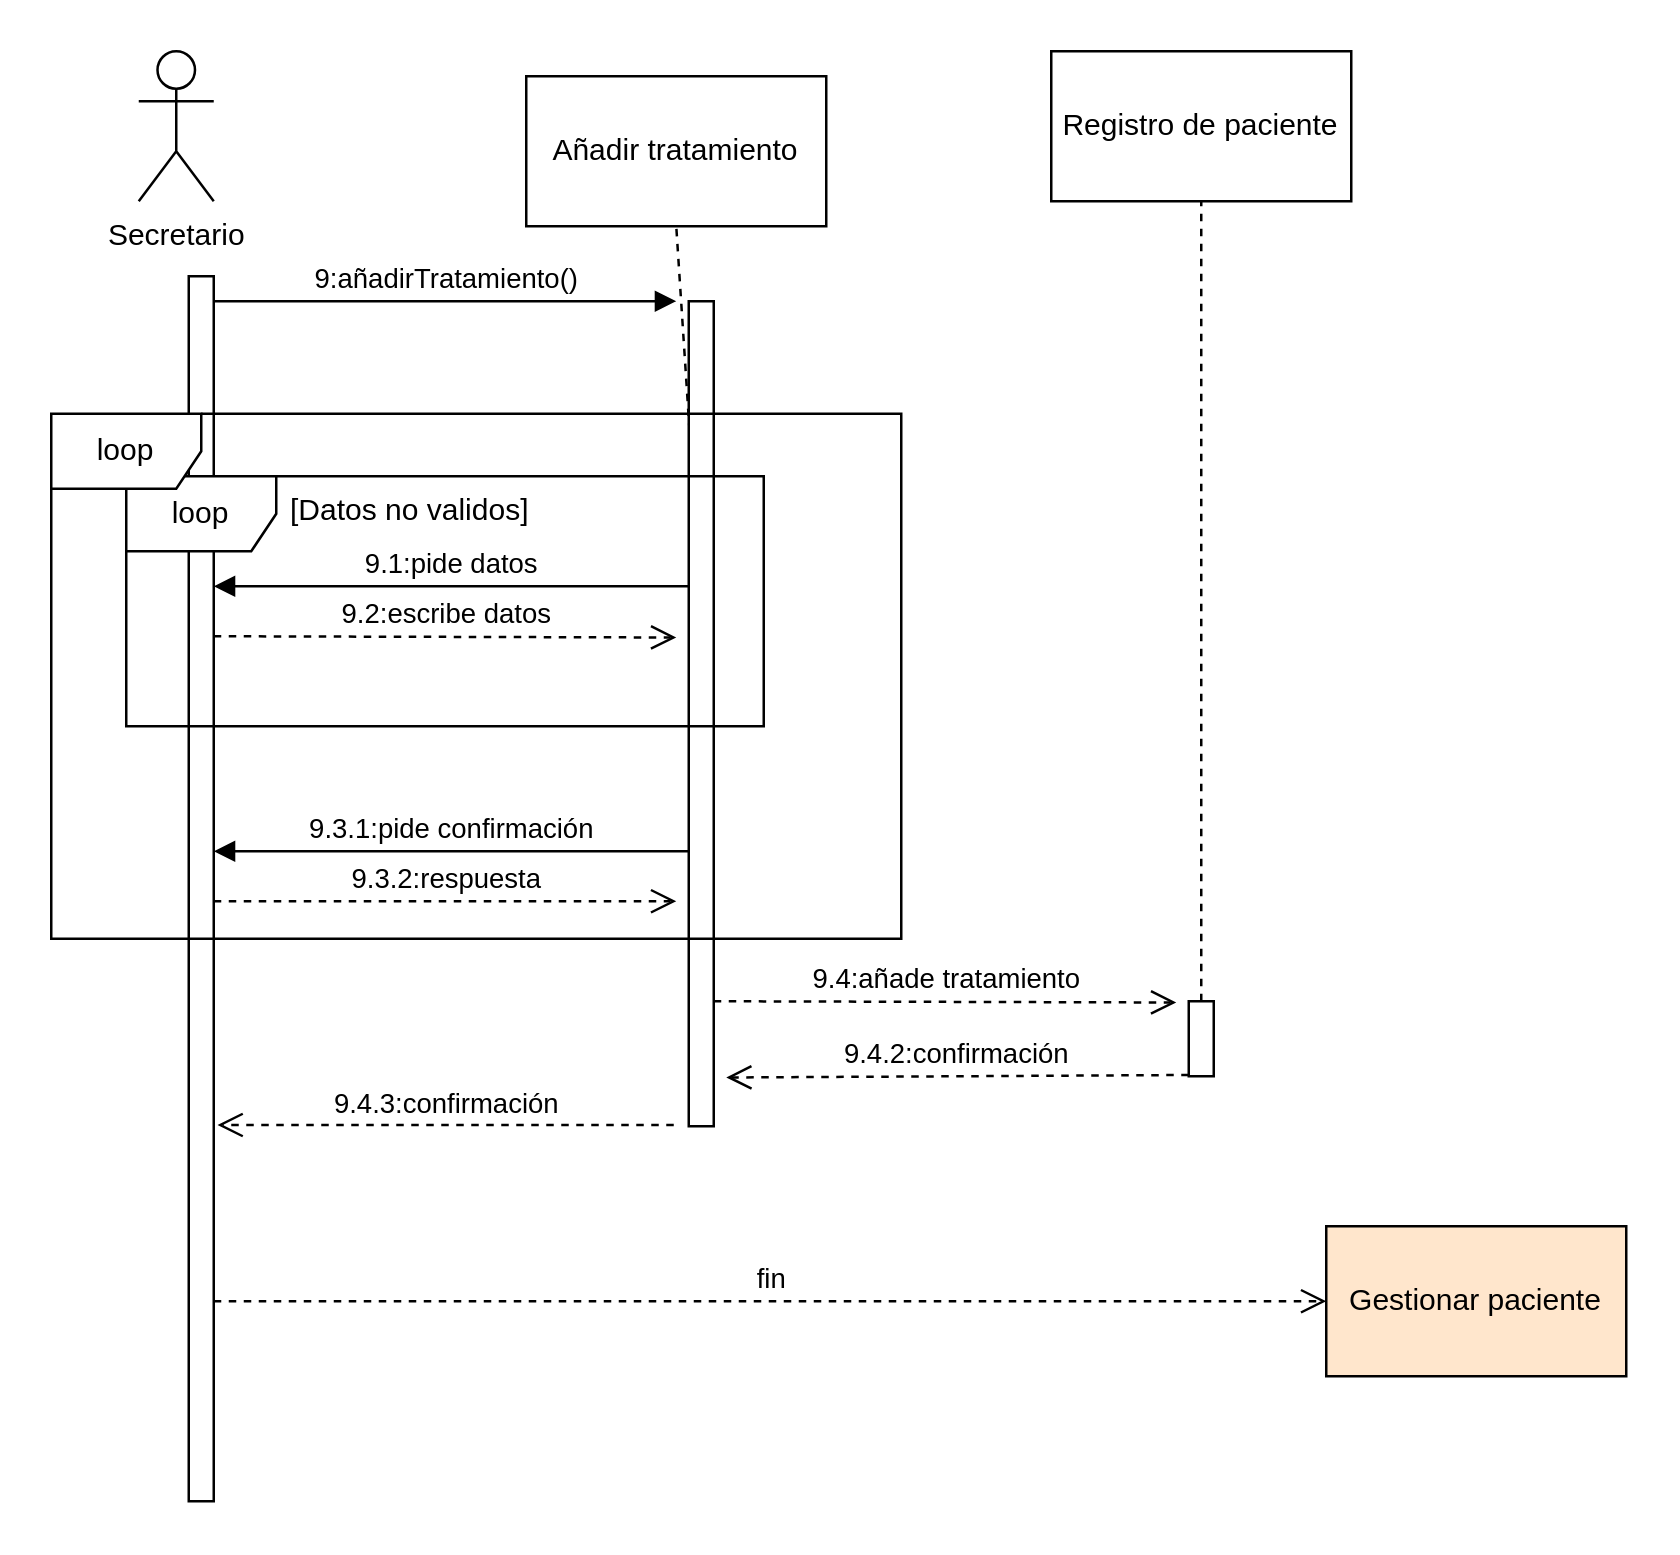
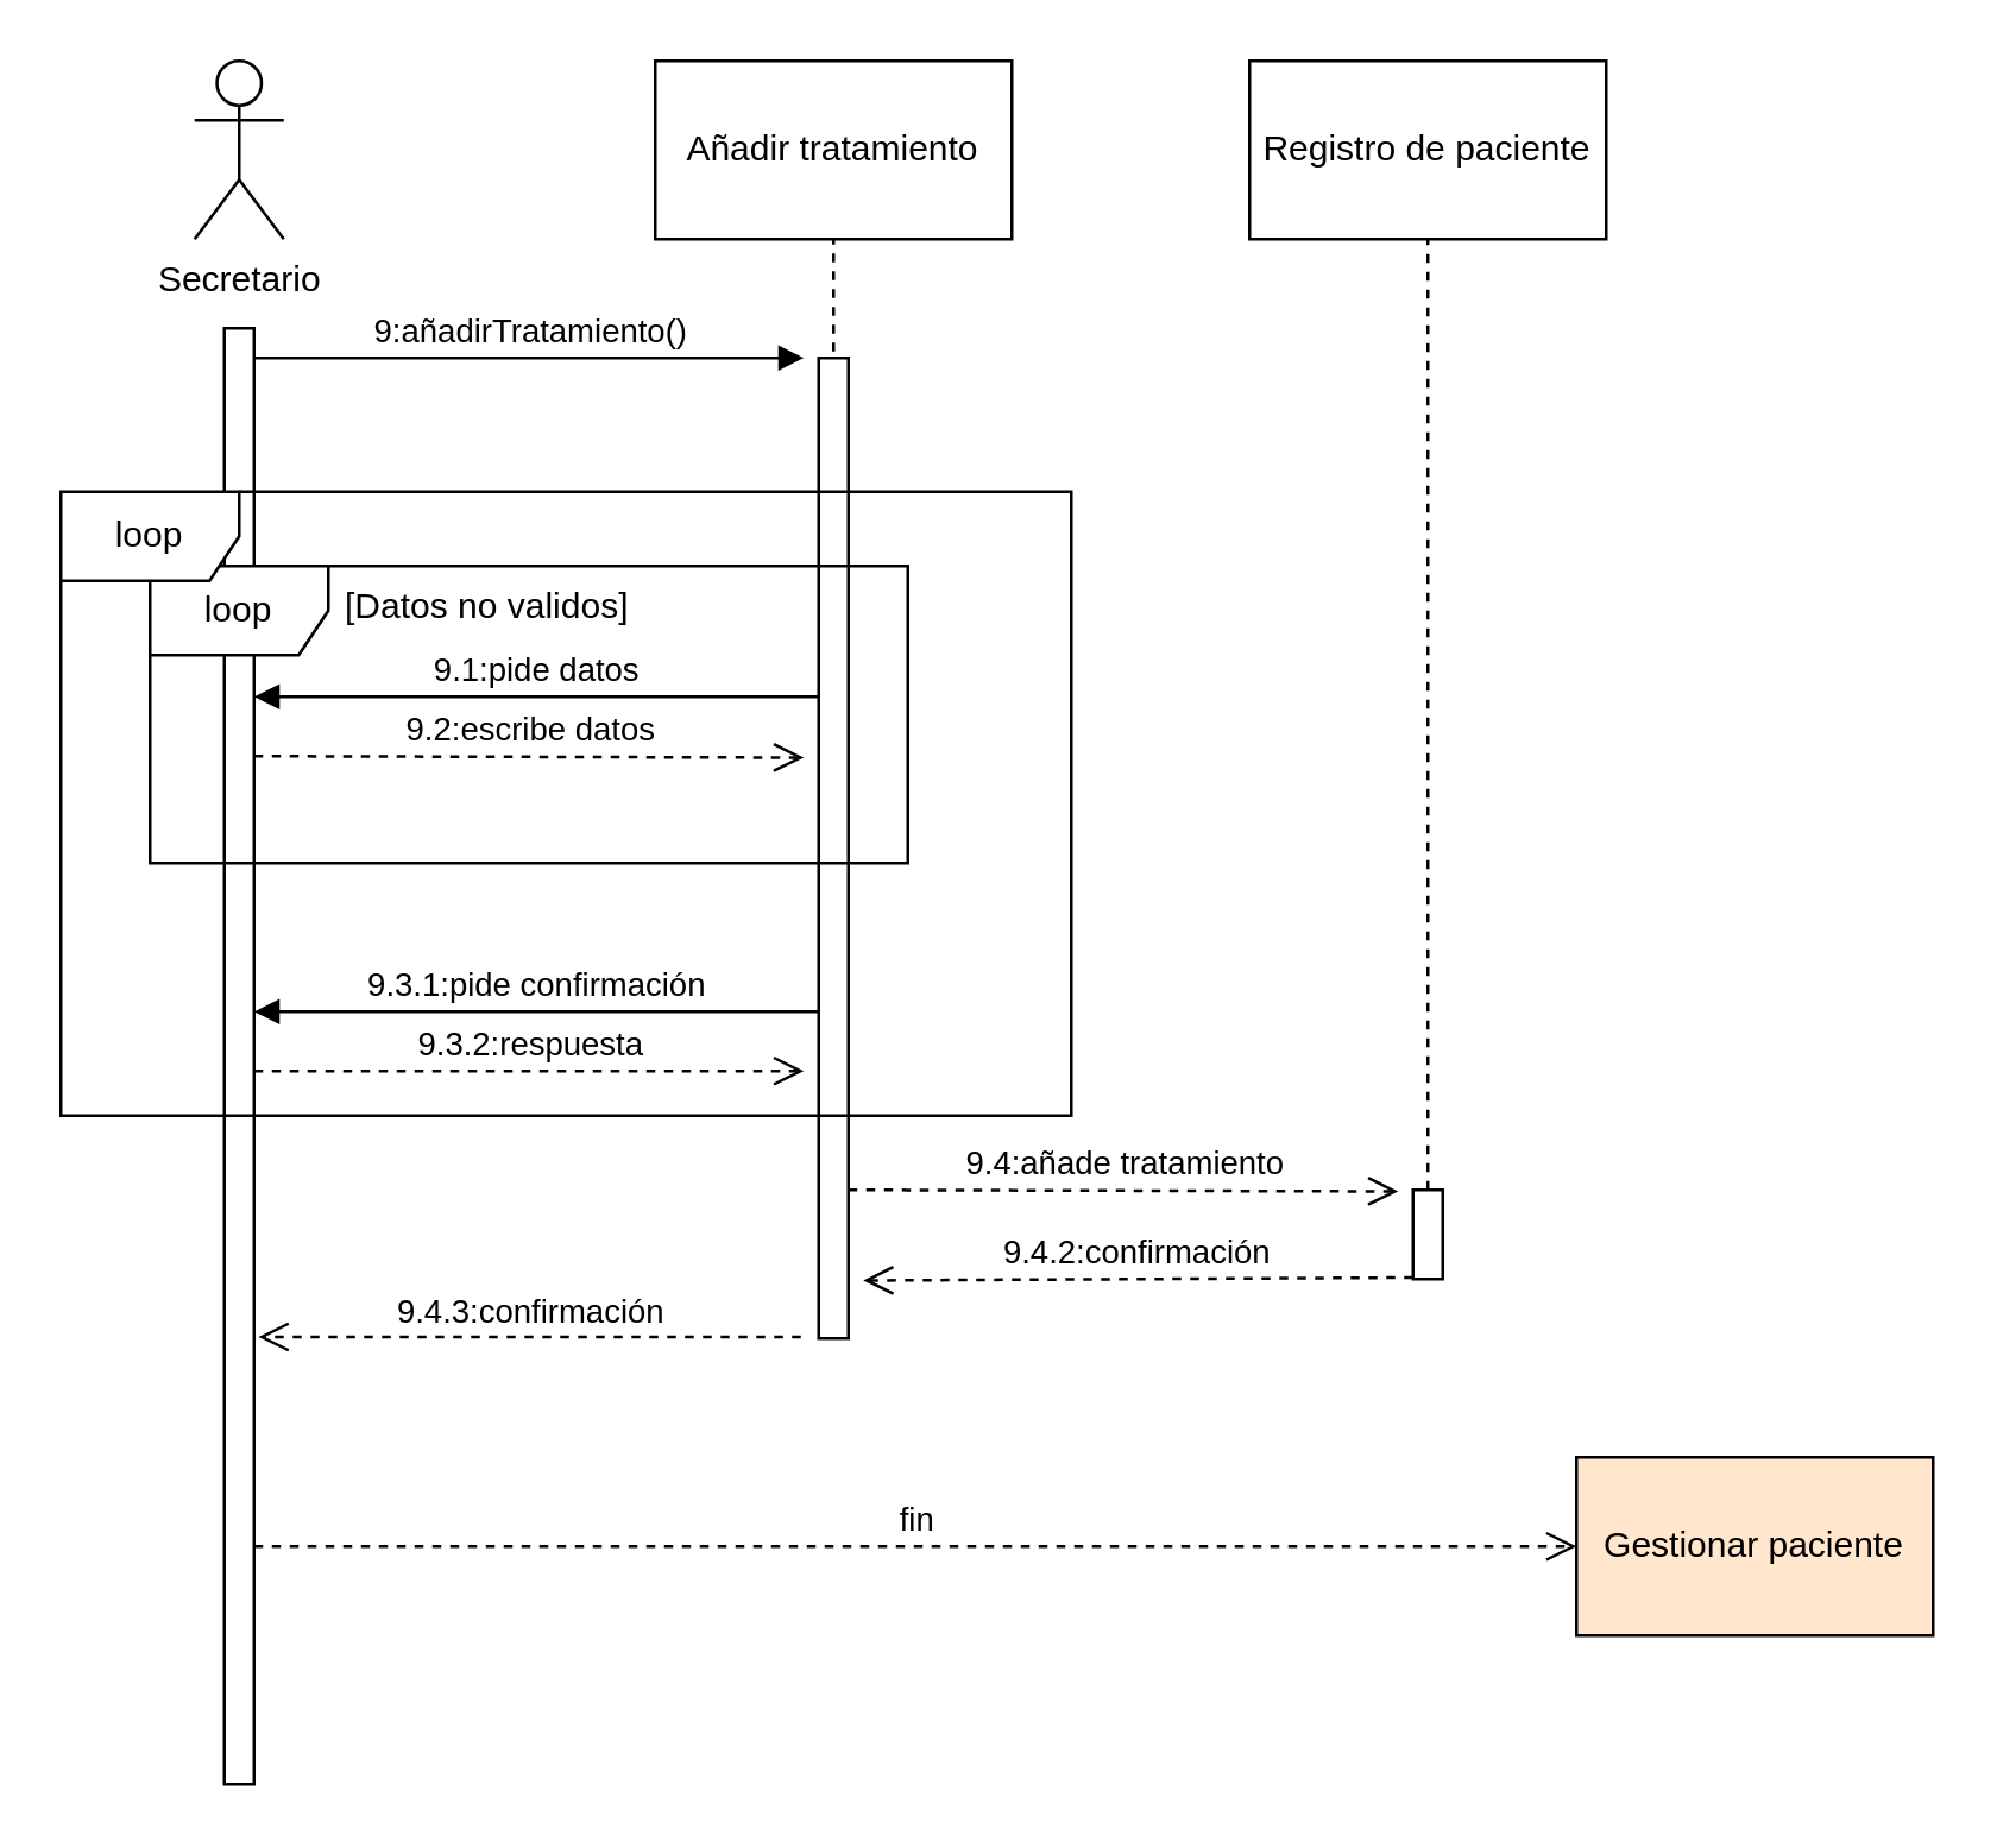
- <mxCell id="7" value="Secretario" style="shape=umlActor;verticalLabelPosition=bottom;labelBackgroundColor=#ffffff;verticalAlign=top;html=1;" parent="1" vertex="1"><mxGeometry x="55" y="20" width="30" height="60" as="geometry" /></mxCell>
+ <mxCell id="7" value="Secretario" style="shape=umlActor;verticalLabelPosition=bottom;labelBackgroundColor=#ffffff;verticalAlign=top;html=1;" parent="1" vertex="1"><mxGeometry x="65" y="20" width="30" height="60" as="geometry" /></mxCell>
- <mxCell id="2" value="Añadir tratamiento" style="rounded=0;whiteSpace=wrap;html=1;" parent="1" vertex="1"><mxGeometry x="210" y="30" width="120" height="60" as="geometry" /></mxCell>
+ <mxCell id="2" value="Añadir tratamiento" style="rounded=0;whiteSpace=wrap;html=1;" parent="1" vertex="1"><mxGeometry x="220" y="20" width="120" height="60" as="geometry" /></mxCell>
